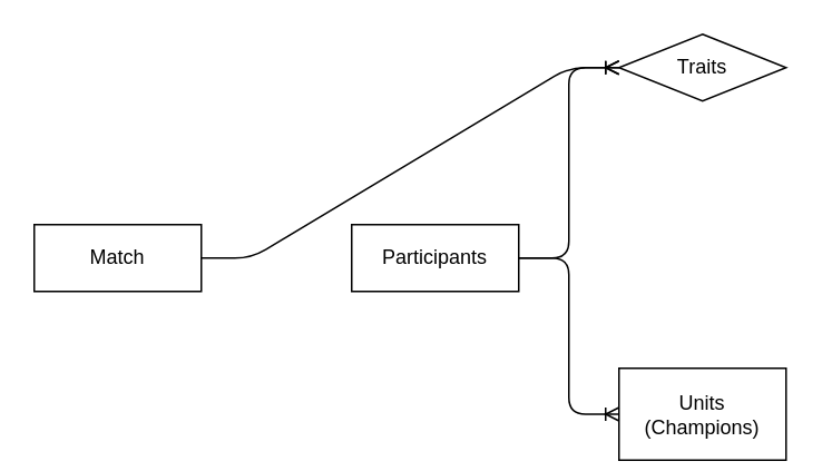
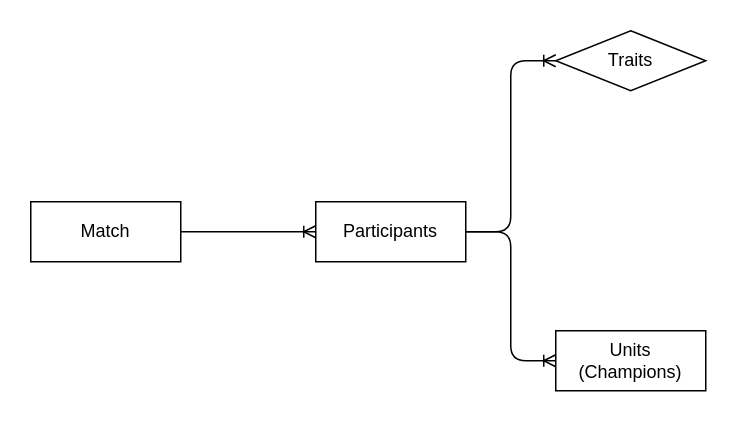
- <mxCell id="4" value="" style="edgeStyle=entityRelationEdgeStyle;fontSize=12;html=1;endArrow=ERoneToMany;" parent="1" source="2" target="5" edge="1"><mxGeometry width="100" height="100" relative="1" as="geometry"><mxPoint x="290" y="220" as="sourcePoint" /><mxPoint x="390" y="120" as="targetPoint" /></mxGeometry></mxCell>
+ <mxCell id="4" value="" style="edgeStyle=entityRelationEdgeStyle;fontSize=12;html=1;endArrow=ERoneToMany;" parent="1" source="2" target="3" edge="1"><mxGeometry width="100" height="100" relative="1" as="geometry"><mxPoint x="290" y="220" as="sourcePoint" /><mxPoint x="390" y="120" as="targetPoint" /></mxGeometry></mxCell>
- <mxCell id="6" value="Units (Champions)" style="whiteSpace=wrap;html=1;align=center;" parent="1" vertex="1"><mxGeometry x="370" y="220" width="100" height="55" as="geometry" /></mxCell>
+ <mxCell id="6" value="Units (Champions)" style="whiteSpace=wrap;html=1;align=center;" parent="1" vertex="1"><mxGeometry x="370" y="220" width="100" height="40" as="geometry" /></mxCell>
